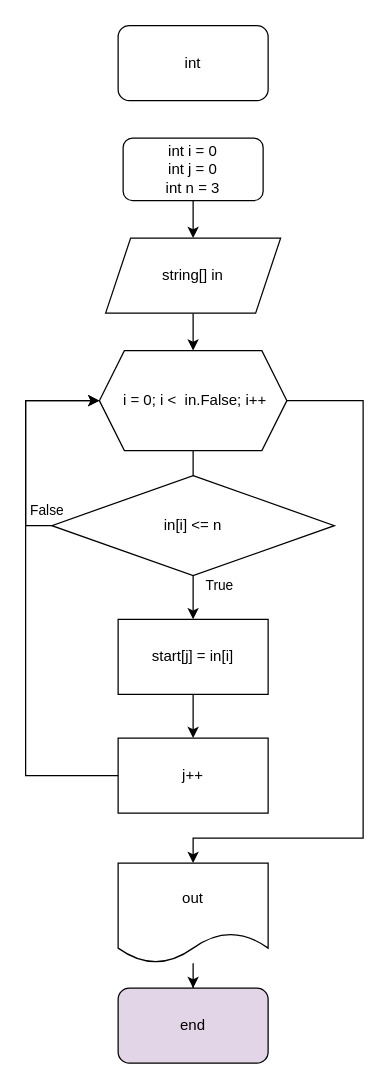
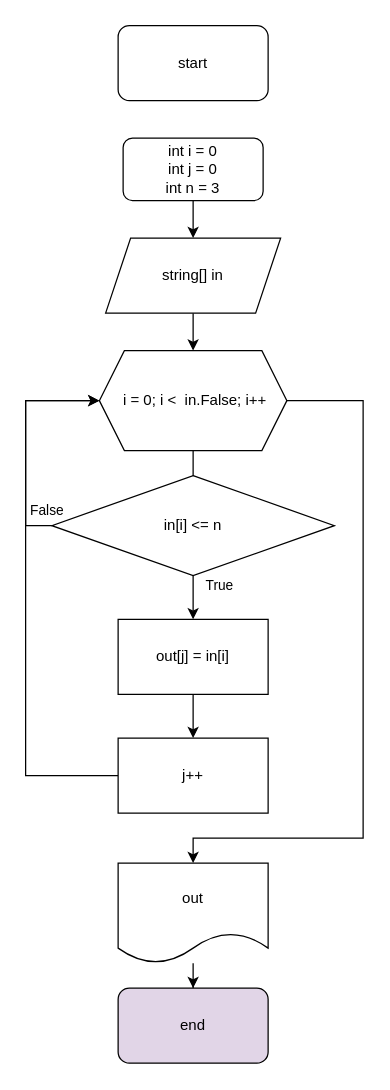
- <mxCell id="2" value="int" style="rounded=1;whiteSpace=wrap;html=1;fontSize=12;" parent="1" vertex="1"><mxGeometry x="94" y="20" width="120" height="60" as="geometry" /></mxCell>
+ <mxCell id="2" value="start" style="rounded=1;whiteSpace=wrap;html=1;fontSize=12;" parent="1" vertex="1"><mxGeometry x="94" y="20" width="120" height="60" as="geometry" /></mxCell>
- <mxCell id="11" value="start[j] = in[i]" style="rounded=0;whiteSpace=wrap;html=1;fontSize=12;" parent="1" vertex="1"><mxGeometry x="94" y="495" width="120" height="60" as="geometry" /></mxCell>
+ <mxCell id="11" value="out[j] = in[i]" style="rounded=0;whiteSpace=wrap;html=1;fontSize=12;" parent="1" vertex="1"><mxGeometry x="94" y="495" width="120" height="60" as="geometry" /></mxCell>
